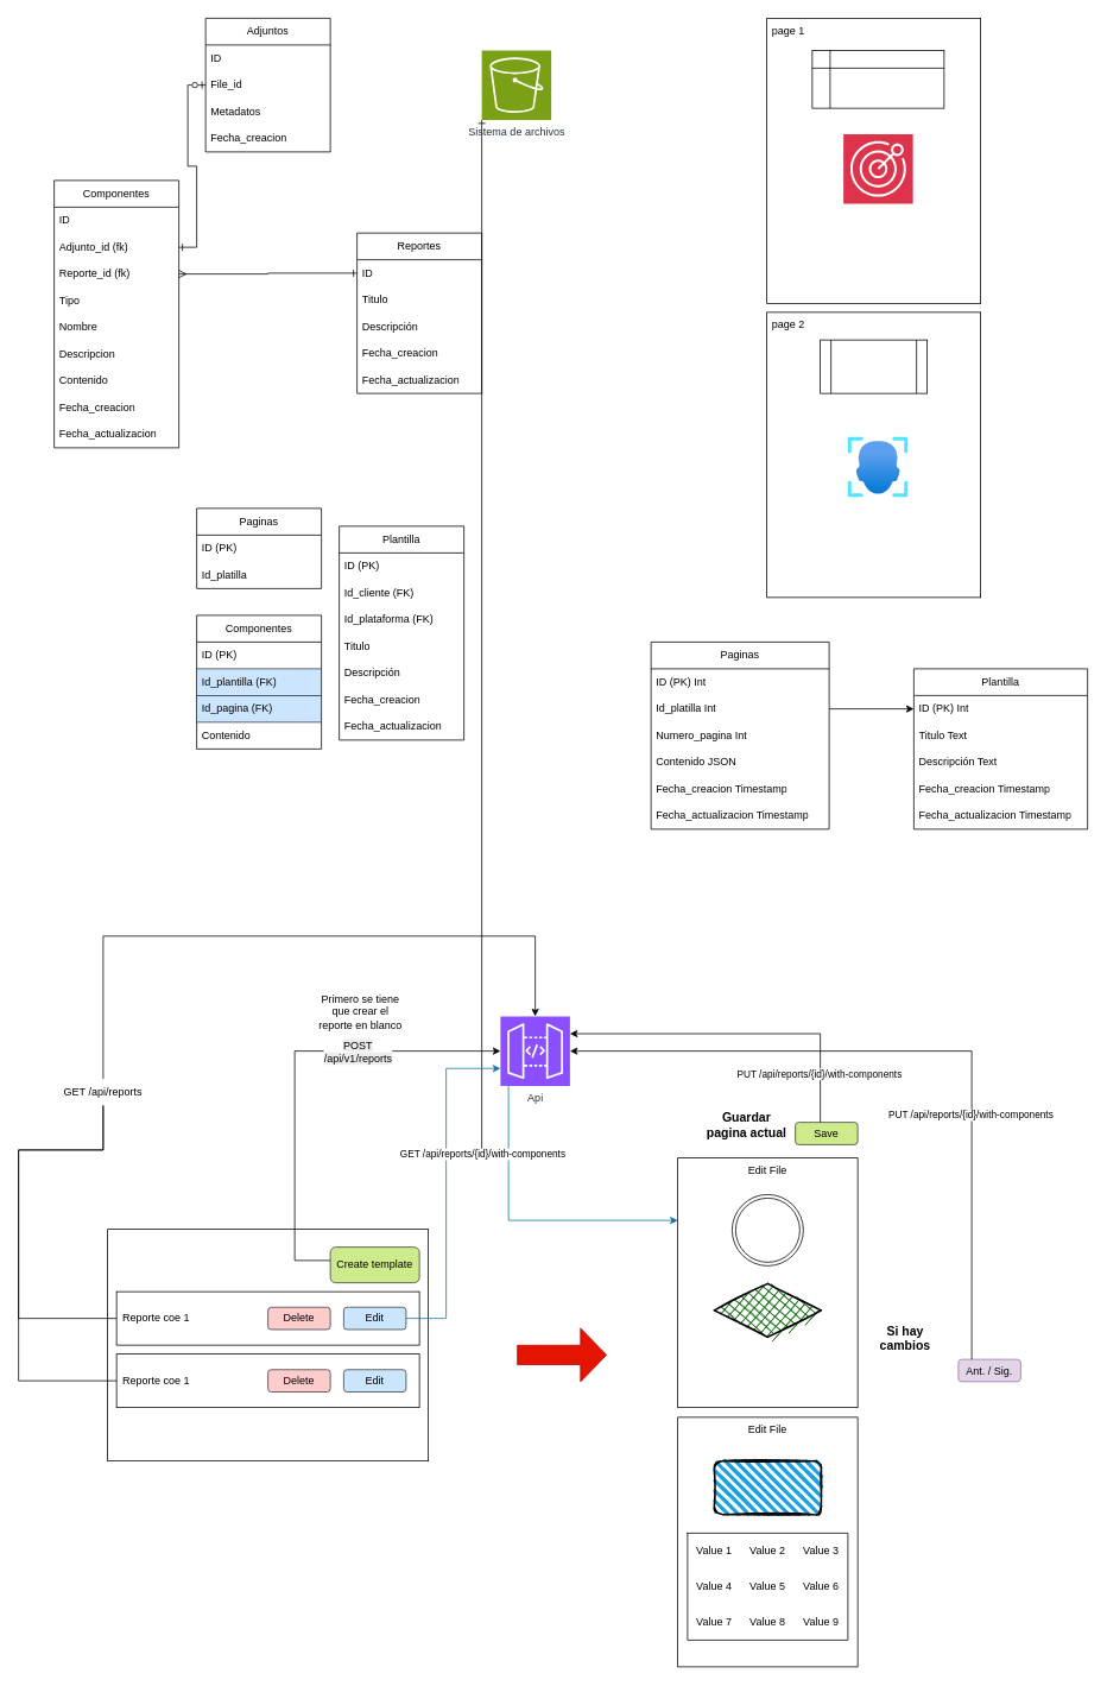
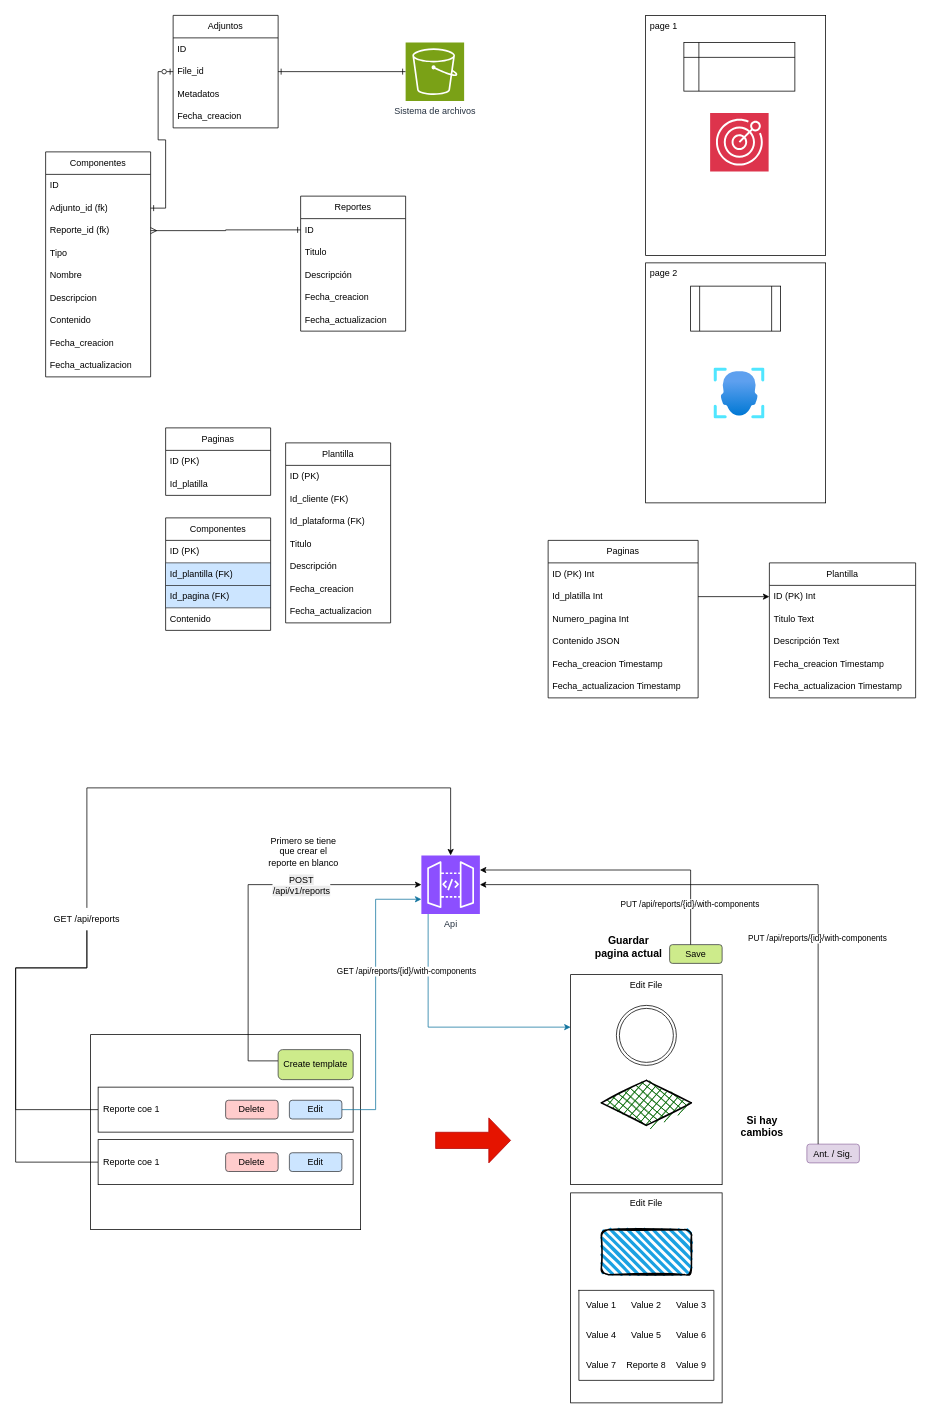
- <mxCell id="23" style="edgeStyle=orthogonalEdgeStyle;rounded=0;orthogonalLoop=1;jettySize=auto;html=1;endArrow=ERone;endFill=0;startArrow=ERone;startFill=0;" parent="1" source="24" target="103" edge="1"><mxGeometry relative="1" as="geometry" /></mxCell>
+ <mxCell id="23" style="edgeStyle=orthogonalEdgeStyle;rounded=0;orthogonalLoop=1;jettySize=auto;html=1;entryX=1;entryY=0.5;entryDx=0;entryDy=0;endArrow=ERone;endFill=0;startArrow=ERone;startFill=0;" parent="1" source="24" target="20" edge="1"><mxGeometry relative="1" as="geometry" /></mxCell>
- <mxCell id="92" value="Value 8" style="shape=partialRectangle;html=1;whiteSpace=wrap;connectable=0;fillColor=none;top=0;left=0;bottom=0;right=0;overflow=hidden;fontSize=12;strokeColor=inherit;" vertex="1" parent="90"><mxGeometry x="60" width="60" height="40" as="geometry"><mxRectangle width="60" height="40" as="alternateBounds" /></mxGeometry></mxCell>
+ <mxCell id="92" value="Reporte 8" style="shape=partialRectangle;html=1;whiteSpace=wrap;connectable=0;fillColor=none;top=0;left=0;bottom=0;right=0;overflow=hidden;fontSize=12;strokeColor=inherit;" vertex="1" parent="90"><mxGeometry x="60" width="60" height="40" as="geometry"><mxRectangle width="60" height="40" as="alternateBounds" /></mxGeometry></mxCell>
